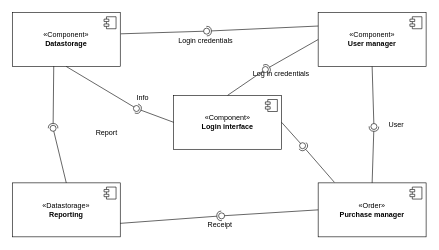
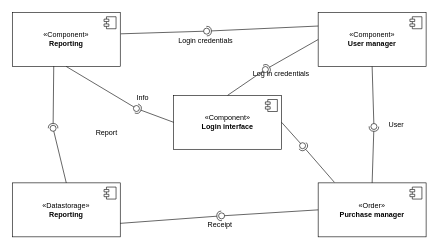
- <mxCell id="4" value="«Component»&lt;br&gt;&lt;b&gt;Datastorage&lt;/b&gt;" style="html=1;dropTarget=0;whiteSpace=wrap;" parent="1" vertex="1"><mxGeometry x="20" y="20" width="180" height="90" as="geometry" /></mxCell>
+ <mxCell id="4" value="«Component»&lt;br&gt;&lt;b&gt;Reporting&lt;/b&gt;" style="html=1;dropTarget=0;whiteSpace=wrap;" parent="1" vertex="1"><mxGeometry x="20" y="20" width="180" height="90" as="geometry" /></mxCell>
